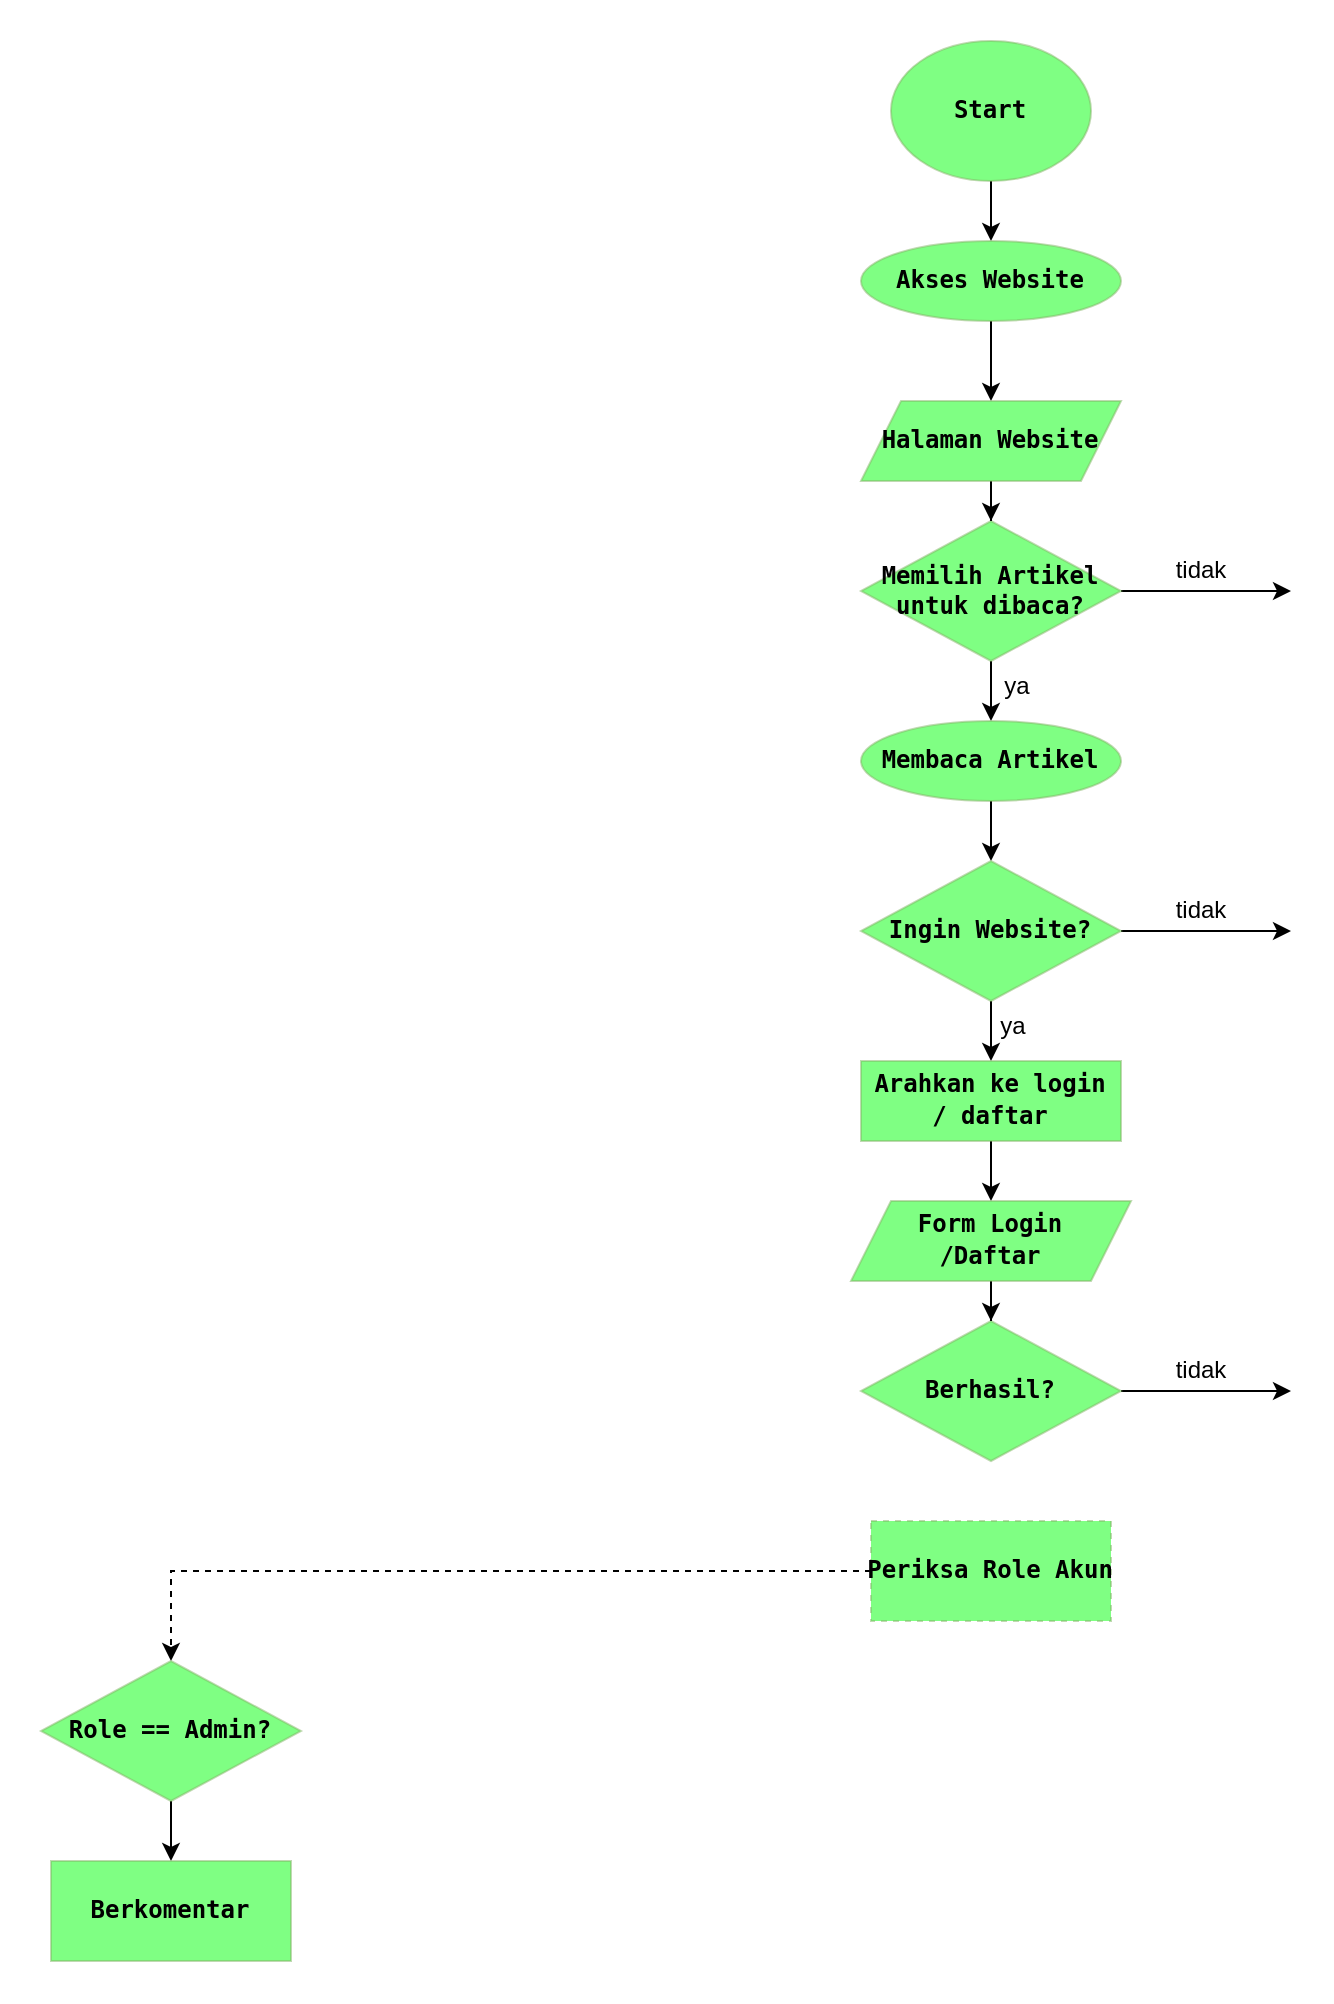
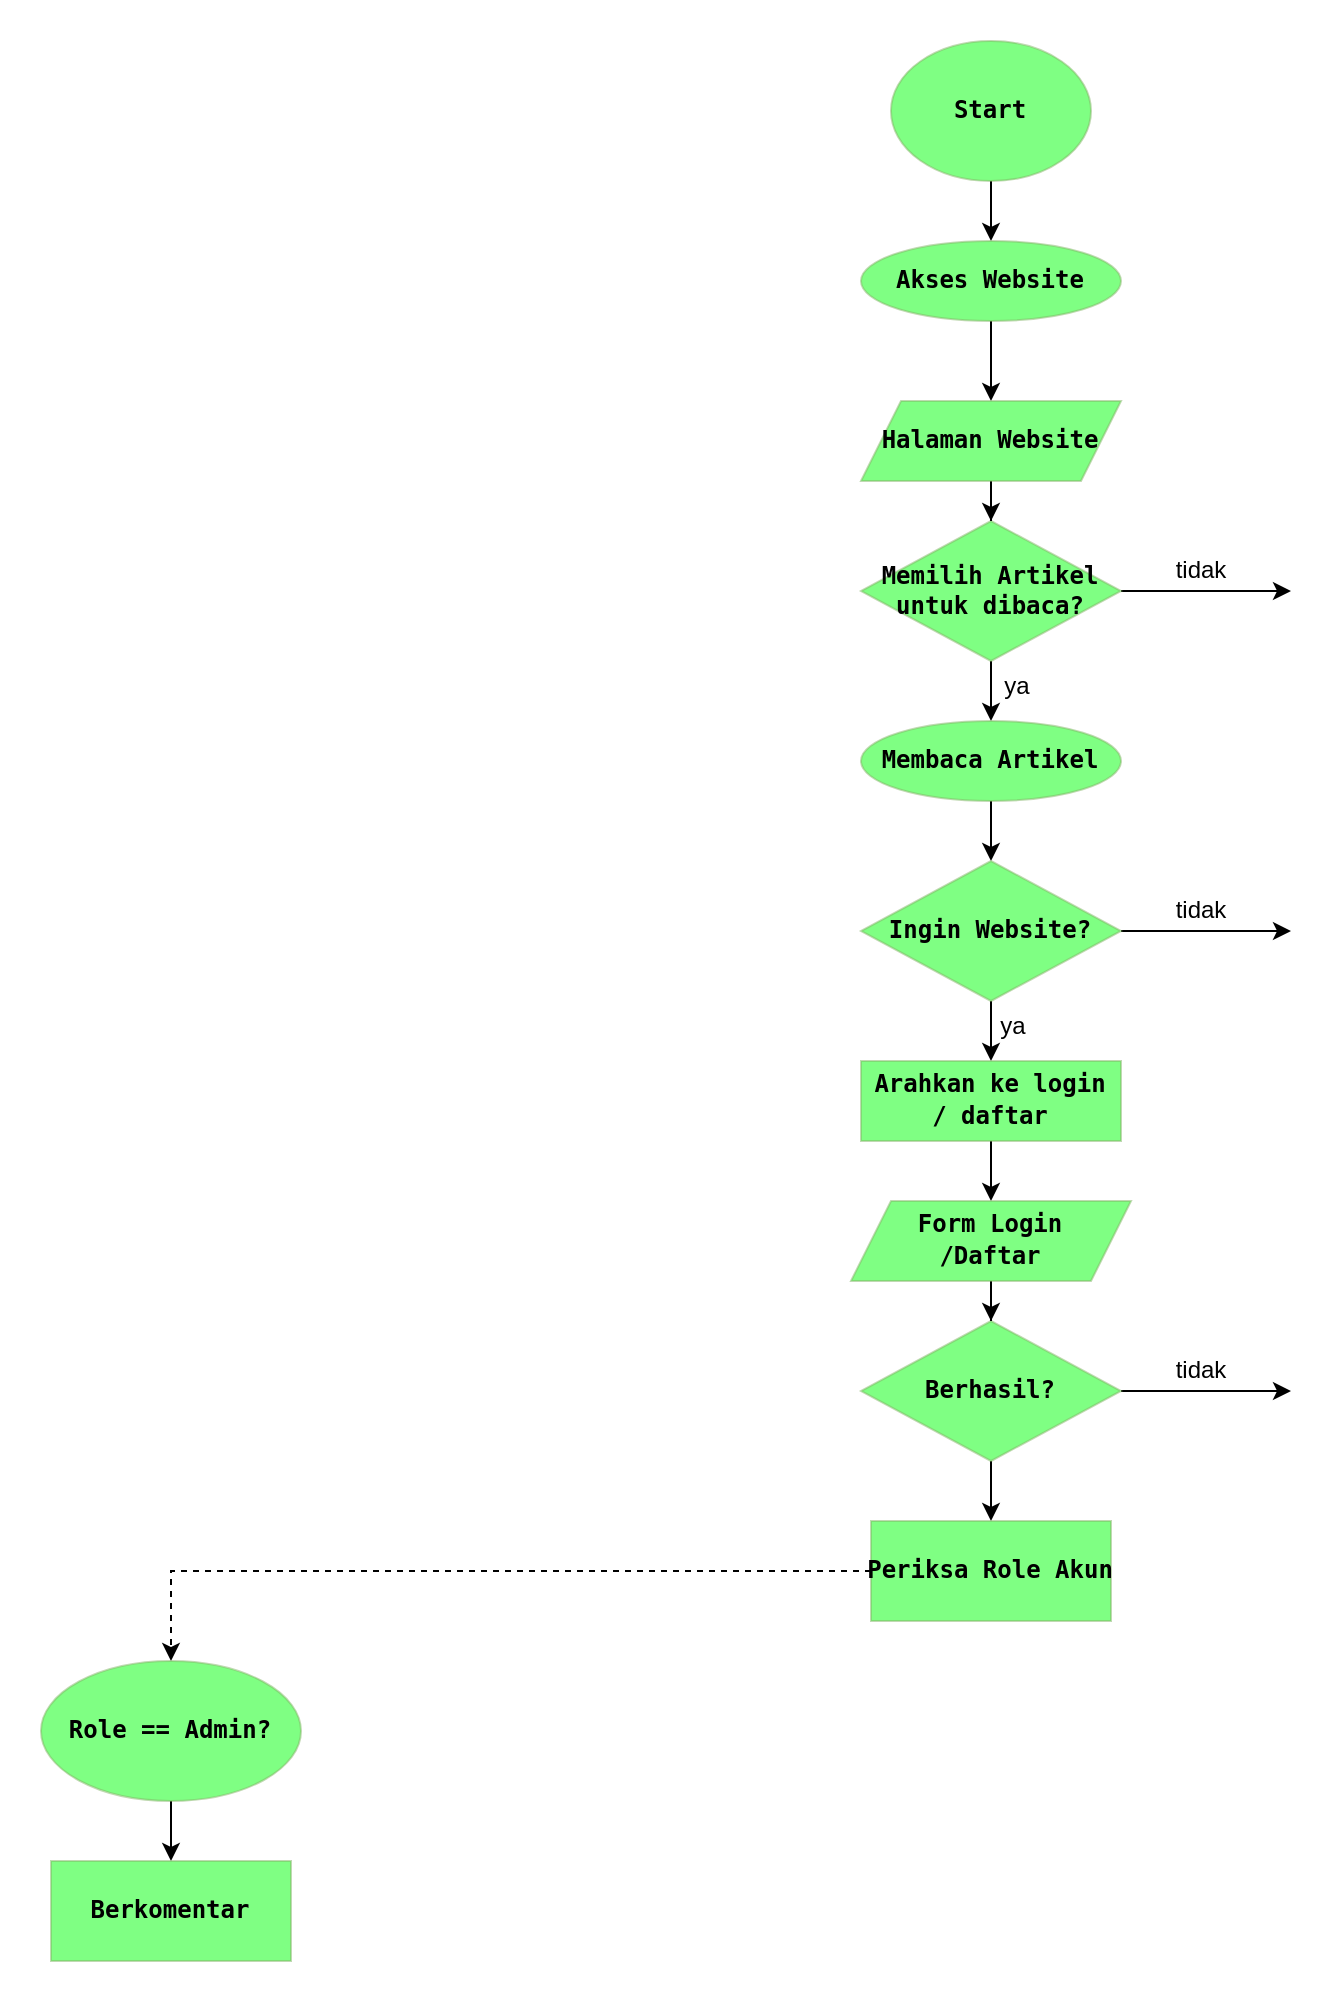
+ <mxCell id="20" value="" style="edgeStyle=orthogonalEdgeStyle;rounded=0;orthogonalLoop=1;jettySize=auto;html=1;" edge="1" parent="1" source="22" target="24"><mxGeometry relative="1" as="geometry" /></mxCell>
- <mxCell id="24" value="&lt;pre&gt;&lt;b&gt;Periksa Role Akun&lt;/b&gt;&lt;/pre&gt;" style="whiteSpace=wrap;html=1;fillColor=#00FF09;strokeColor=#82b366;strokeWidth=1;opacity=50;dashed=1;" vertex="1" parent="1"><mxGeometry x="435" y="760" width="120" height="50" as="geometry" /></mxCell>
+ <mxCell id="24" value="&lt;pre&gt;&lt;b&gt;Periksa Role Akun&lt;/b&gt;&lt;/pre&gt;" style="whiteSpace=wrap;html=1;fillColor=#00FF09;strokeColor=#82b366;strokeWidth=1;opacity=50;" vertex="1" parent="1"><mxGeometry x="435" y="760" width="120" height="50" as="geometry" /></mxCell>
- <mxCell id="26" value="&lt;pre&gt;&lt;b&gt;Role == Admin?&lt;/b&gt;&lt;br&gt;&lt;/pre&gt;" style="rhombus;whiteSpace=wrap;html=1;strokeWidth=1;opacity=50;strokeColor=#82b366;fillColor=#00FF09;" vertex="1" parent="1"><mxGeometry x="20" y="830" width="130" height="70" as="geometry" /></mxCell>
+ <mxCell id="26" value="&lt;pre&gt;&lt;b&gt;Role == Admin?&lt;/b&gt;&lt;br&gt;&lt;/pre&gt;" style="ellipse;whiteSpace=wrap;html=1;strokeWidth=1;opacity=50;strokeColor=#82b366;fillColor=#00FF09;" vertex="1" parent="1"><mxGeometry x="20" y="830" width="130" height="70" as="geometry" /></mxCell>
